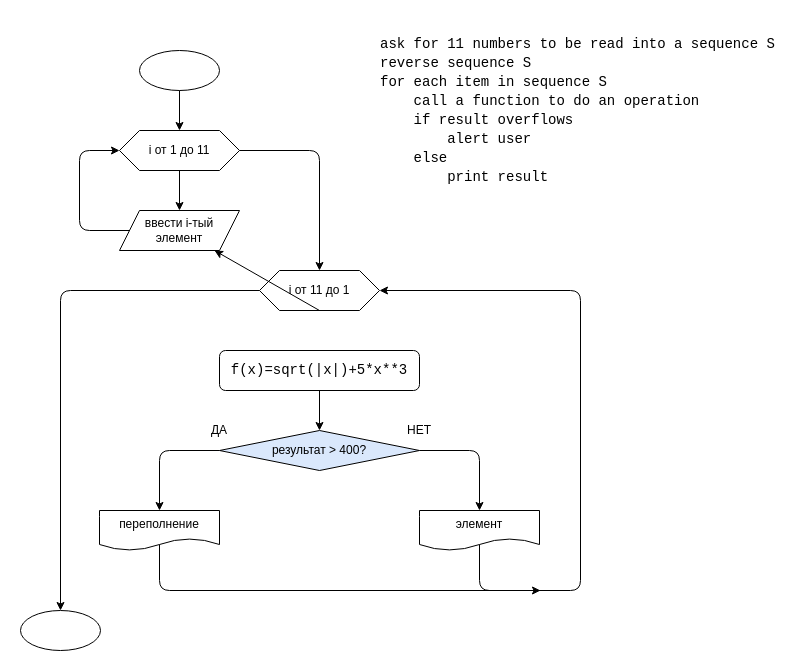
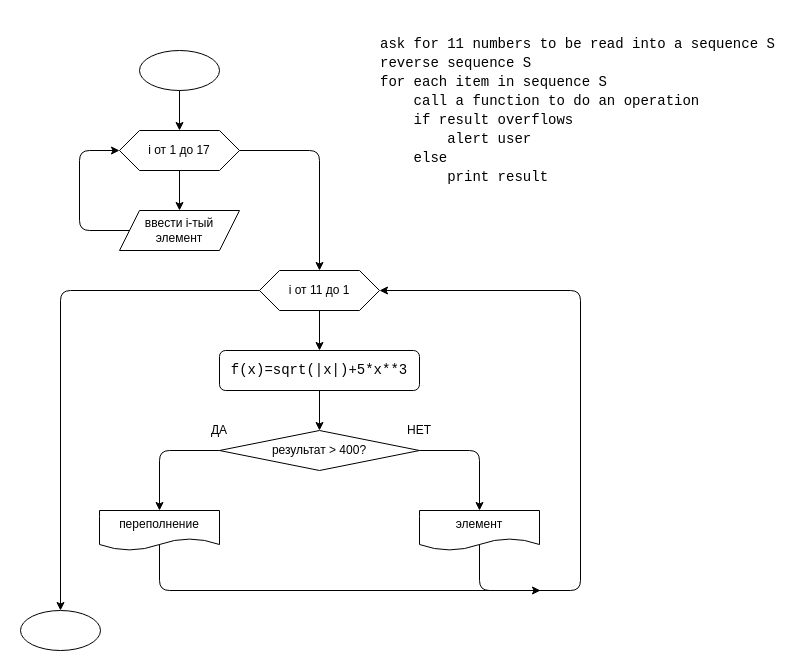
- <mxCell id="4" value="i от 1 до 11" style="shape=hexagon;perimeter=hexagonPerimeter2;whiteSpace=wrap;html=1;fixedSize=1;" vertex="1" parent="1"><mxGeometry x="119" y="130" width="120" height="40" as="geometry" /></mxCell>
+ <mxCell id="4" value="i от 1 до 17" style="shape=hexagon;perimeter=hexagonPerimeter2;whiteSpace=wrap;html=1;fixedSize=1;" vertex="1" parent="1"><mxGeometry x="119" y="130" width="120" height="40" as="geometry" /></mxCell>
- <mxCell id="10" value="" style="endArrow=classic;html=1;exitX=0.5;exitY=1;exitDx=0;exitDy=0;" edge="1" parent="1" source="8" target="5"><mxGeometry width="50" height="50" relative="1" as="geometry"><mxPoint x="249" y="370" as="sourcePoint" /><mxPoint x="319" y="350" as="targetPoint" /></mxGeometry></mxCell>
+ <mxCell id="10" value="" style="endArrow=classic;html=1;exitX=0.5;exitY=1;exitDx=0;exitDy=0;" edge="1" parent="1" source="8" target="11"><mxGeometry width="50" height="50" relative="1" as="geometry"><mxPoint x="249" y="370" as="sourcePoint" /><mxPoint x="319" y="350" as="targetPoint" /></mxGeometry></mxCell>
- <mxCell id="12" value="результат &amp;gt; 400?" style="rhombus;whiteSpace=wrap;html=1;fillColor=#dae8fc;" vertex="1" parent="1"><mxGeometry x="219" y="430" width="200" height="40" as="geometry" /></mxCell>
+ <mxCell id="12" value="результат &amp;gt; 400?" style="rhombus;whiteSpace=wrap;html=1;" vertex="1" parent="1"><mxGeometry x="219" y="430" width="200" height="40" as="geometry" /></mxCell>
